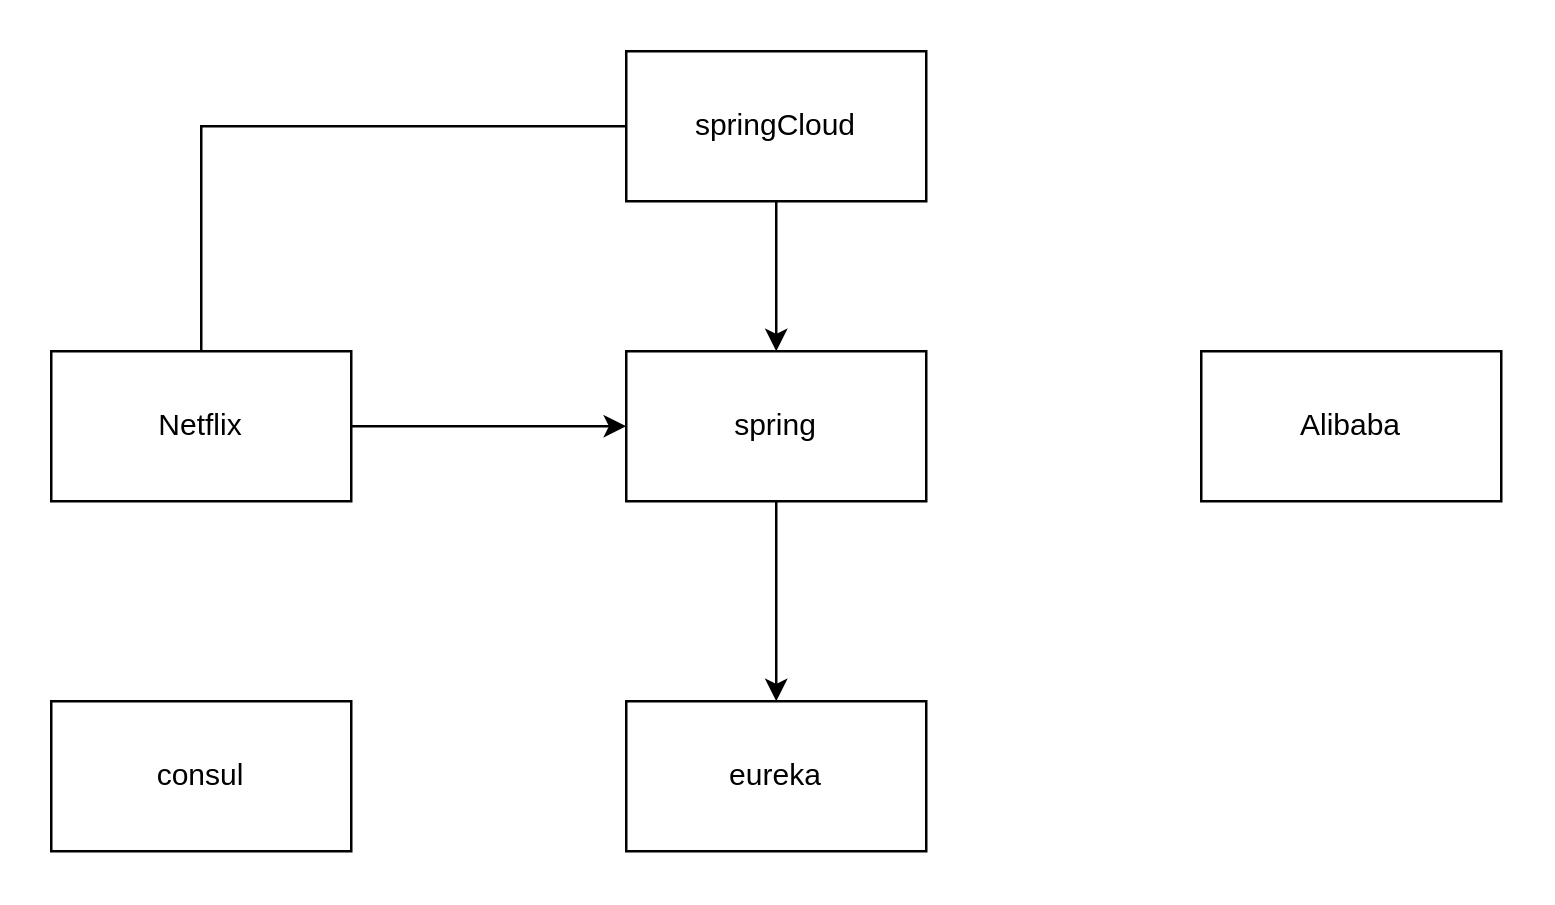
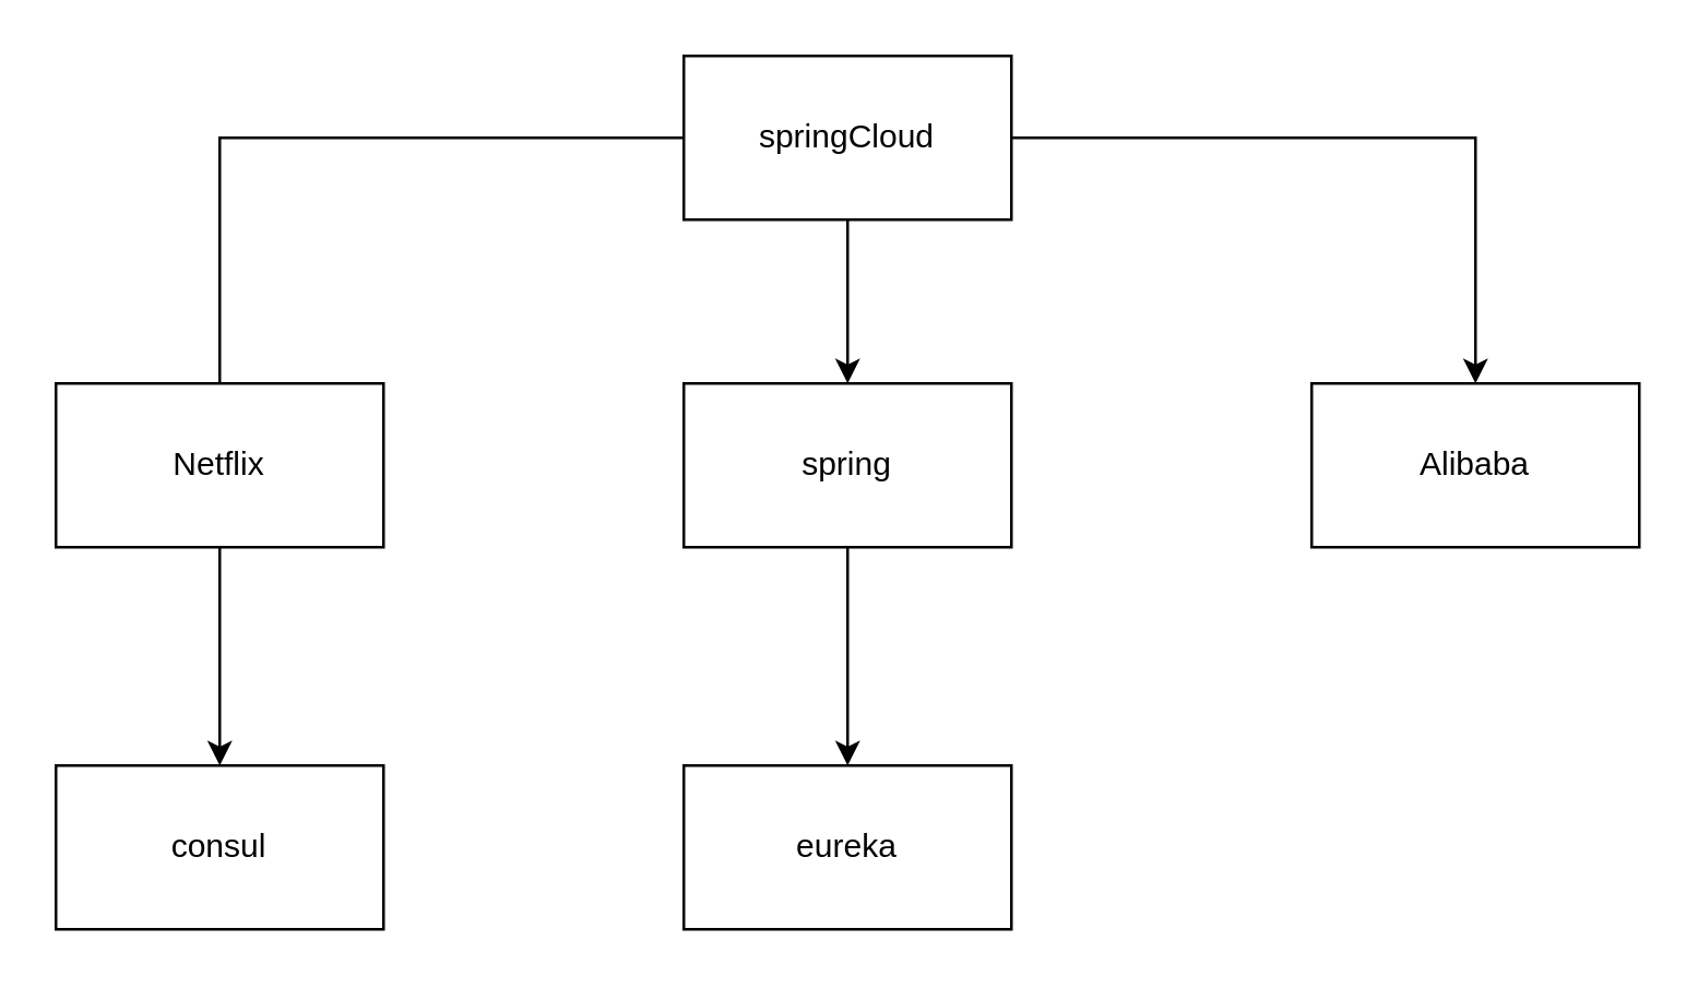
+ <mxCell id="10" value="" style="endArrow=classic;html=1;rounded=0;entryX=0.5;entryY=0;entryDx=0;entryDy=0;exitX=1;exitY=0.5;exitDx=0;exitDy=0;" edge="1" parent="1" source="3" target="8"><mxGeometry width="50" height="50" relative="1" as="geometry"><mxPoint x="570" y="50" as="sourcePoint" /><mxPoint x="460" y="140" as="targetPoint" /><Array as="points"><mxPoint x="540" y="50" /><mxPoint x="540" y="90" /></Array></mxGeometry></mxCell>
- <mxCell id="4" value="" style="edgeStyle=orthogonalEdgeStyle;rounded=0;orthogonalLoop=1;jettySize=auto;html=1;" edge="1" parent="1" source="5" target="7"><mxGeometry relative="1" as="geometry" /></mxCell>
+ <mxCell id="4" value="" style="edgeStyle=orthogonalEdgeStyle;rounded=0;orthogonalLoop=1;jettySize=auto;html=1;" edge="1" parent="1" source="5" target="11"><mxGeometry relative="1" as="geometry" /></mxCell>
